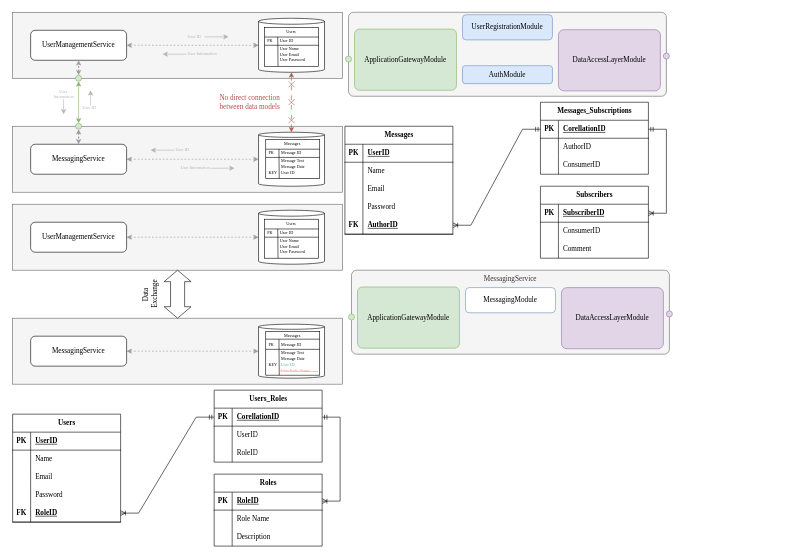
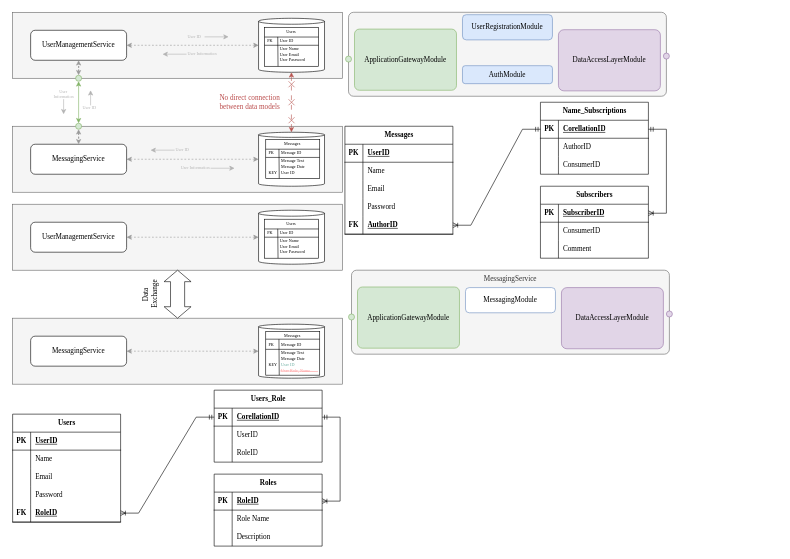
- <mxCell id="153" value="Messages_Subscriptions" style="shape=table;startSize=30;container=1;collapsible=1;childLayout=tableLayout;fixedRows=1;rowLines=0;fontStyle=1;align=center;resizeLast=1;html=1;fontFamily=Styrene B Trial;" vertex="1" parent="1"><mxGeometry x="900" y="170" width="180" height="120" as="geometry" /></mxCell>
+ <mxCell id="153" value="Name_Subscriptions" style="shape=table;startSize=30;container=1;collapsible=1;childLayout=tableLayout;fixedRows=1;rowLines=0;fontStyle=1;align=center;resizeLast=1;html=1;fontFamily=Styrene B Trial;" vertex="1" parent="1"><mxGeometry x="900" y="170" width="180" height="120" as="geometry" /></mxCell>
- <mxCell id="108" value="Users_Roles" style="shape=table;startSize=30;container=1;collapsible=1;childLayout=tableLayout;fixedRows=1;rowLines=0;fontStyle=1;align=center;resizeLast=1;html=1;fontFamily=Styrene B Trial;" vertex="1" parent="1"><mxGeometry x="356" y="650" width="180" height="120" as="geometry" /></mxCell>
+ <mxCell id="108" value="Users_Role" style="shape=table;startSize=30;container=1;collapsible=1;childLayout=tableLayout;fixedRows=1;rowLines=0;fontStyle=1;align=center;resizeLast=1;html=1;fontFamily=Styrene B Trial;" vertex="1" parent="1"><mxGeometry x="356" y="650" width="180" height="120" as="geometry" /></mxCell>
